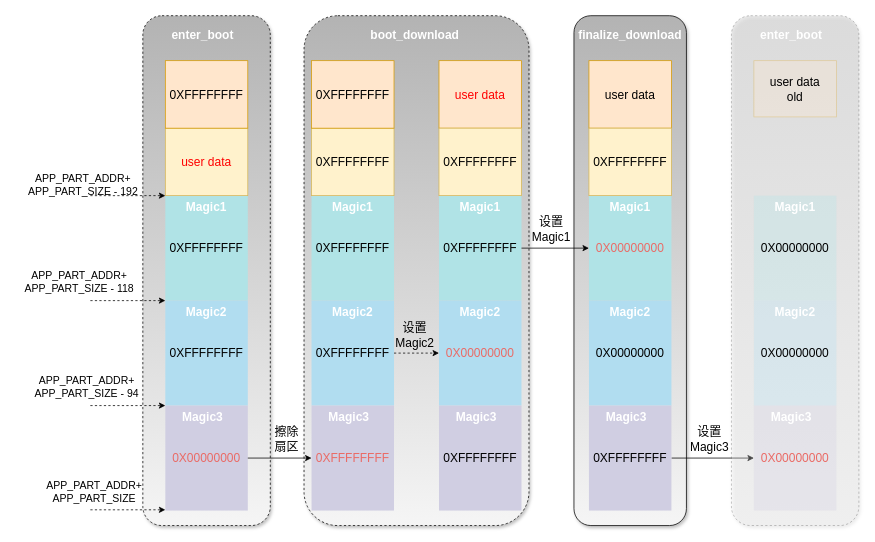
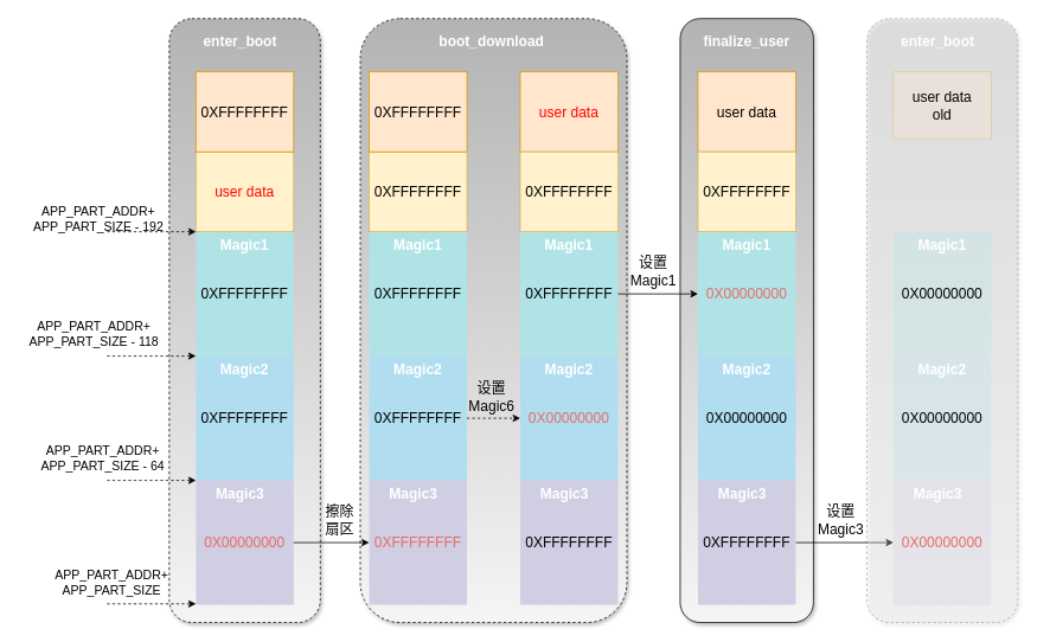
- <mxCell id="43" value="&lt;font color=&quot;#ffffff&quot;&gt;&lt;span style=&quot;font-size: 16px;&quot;&gt;&lt;b&gt;finalize_download&lt;/b&gt;&lt;/span&gt;&lt;/font&gt;" style="text;html=1;align=center;verticalAlign=middle;whiteSpace=wrap;rounded=0;" parent="1" vertex="1"><mxGeometry x="755" y="30" width="170" height="30" as="geometry" /></mxCell>
+ <mxCell id="43" value="&lt;font color=&quot;#ffffff&quot;&gt;&lt;span style=&quot;font-size: 16px;&quot;&gt;&lt;b&gt;finalize_user&lt;/b&gt;&lt;/span&gt;&lt;/font&gt;" style="text;html=1;align=center;verticalAlign=middle;whiteSpace=wrap;rounded=0;" parent="1" vertex="1"><mxGeometry x="755" y="30" width="170" height="30" as="geometry" /></mxCell>
- <mxCell id="45" value="&lt;span style=&quot;font-size: 16px;&quot;&gt;设置Magic2&lt;/span&gt;" style="text;html=1;align=center;verticalAlign=middle;whiteSpace=wrap;rounded=0;" parent="1" vertex="1"><mxGeometry x="516" y="432" width="74" height="30" as="geometry" /></mxCell>
+ <mxCell id="45" value="&lt;span style=&quot;font-size: 16px;&quot;&gt;设置Magic6&lt;/span&gt;" style="text;html=1;align=center;verticalAlign=middle;whiteSpace=wrap;rounded=0;" parent="1" vertex="1"><mxGeometry x="516" y="432" width="74" height="30" as="geometry" /></mxCell>
- <mxCell id="11" value="&lt;font style=&quot;font-size: 14px;&quot;&gt;APP_PART_ADDR+&lt;br&gt;APP_PART_SIZE - 94&lt;/font&gt;" style="text;html=1;align=center;verticalAlign=middle;resizable=0;points=[];autosize=1;strokeColor=none;fillColor=none;" parent="1" vertex="1"><mxGeometry x="35" y="490" width="160" height="50" as="geometry" /></mxCell>
+ <mxCell id="11" value="&lt;font style=&quot;font-size: 14px;&quot;&gt;APP_PART_ADDR+&lt;br&gt;APP_PART_SIZE - 64&lt;/font&gt;" style="text;html=1;align=center;verticalAlign=middle;resizable=0;points=[];autosize=1;strokeColor=none;fillColor=none;" parent="1" vertex="1"><mxGeometry x="35" y="490" width="160" height="50" as="geometry" /></mxCell>
